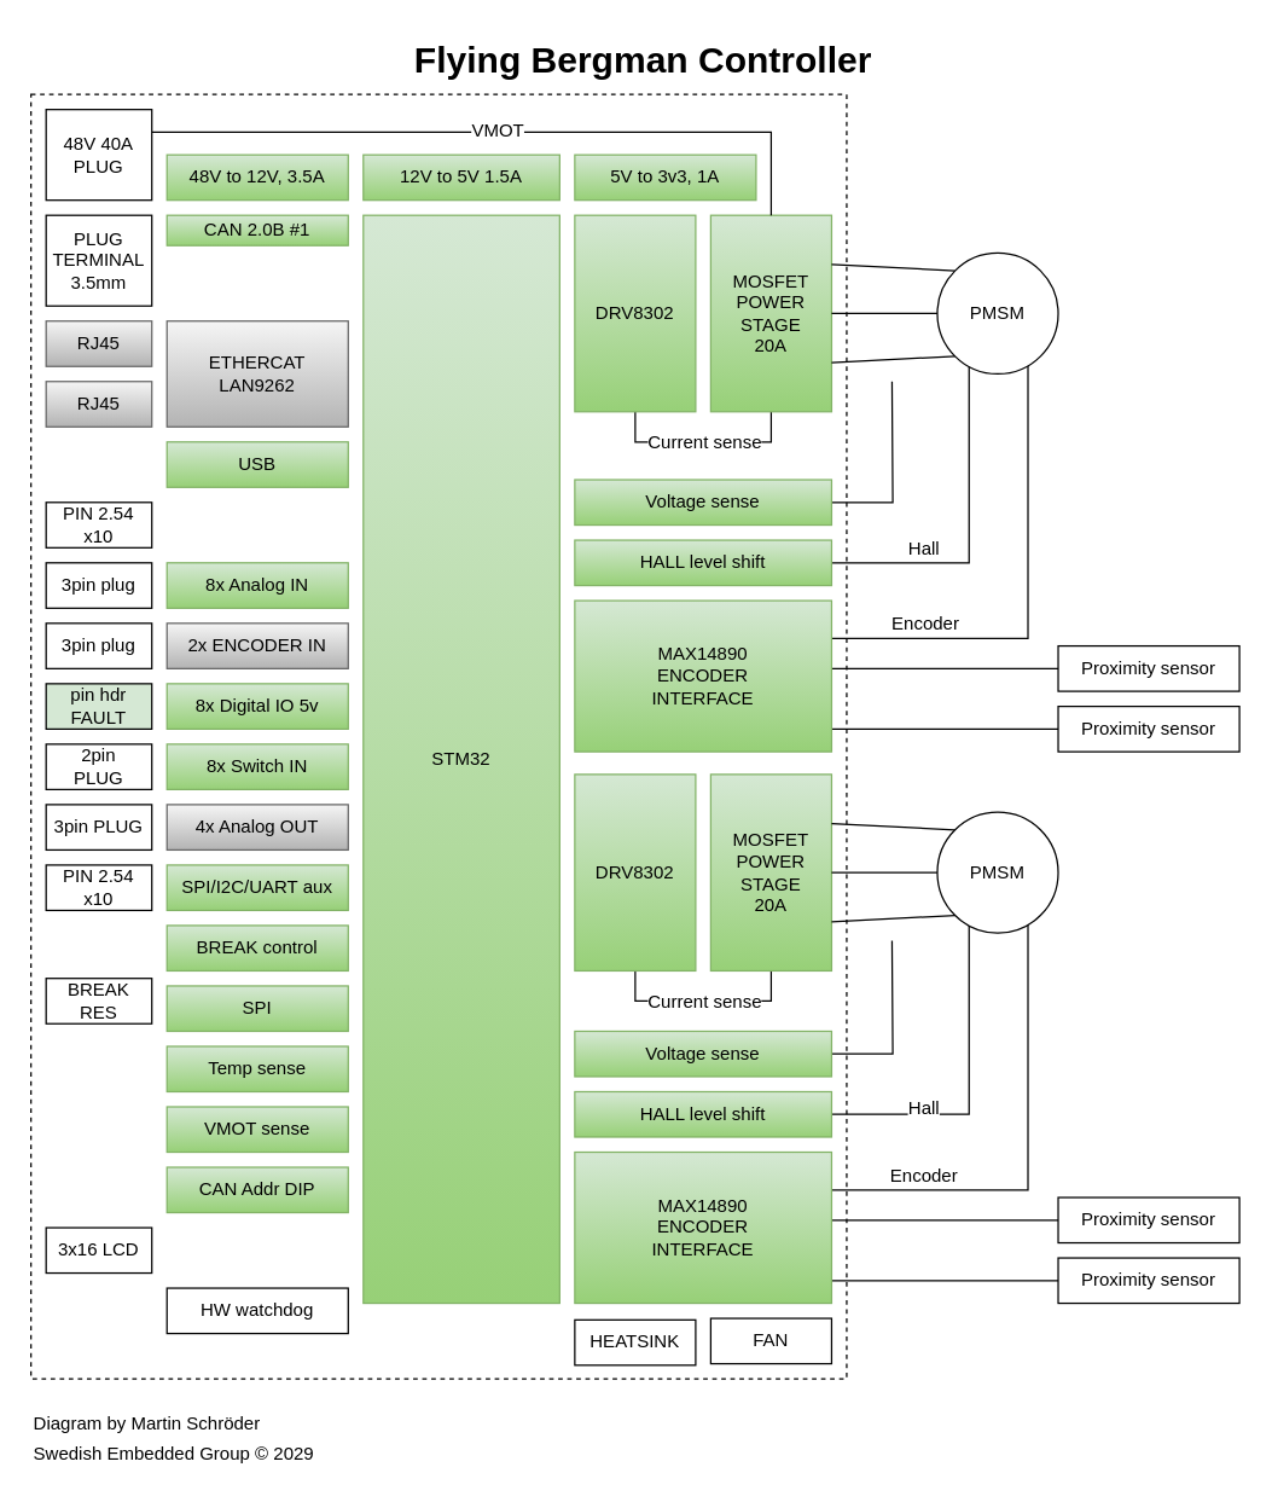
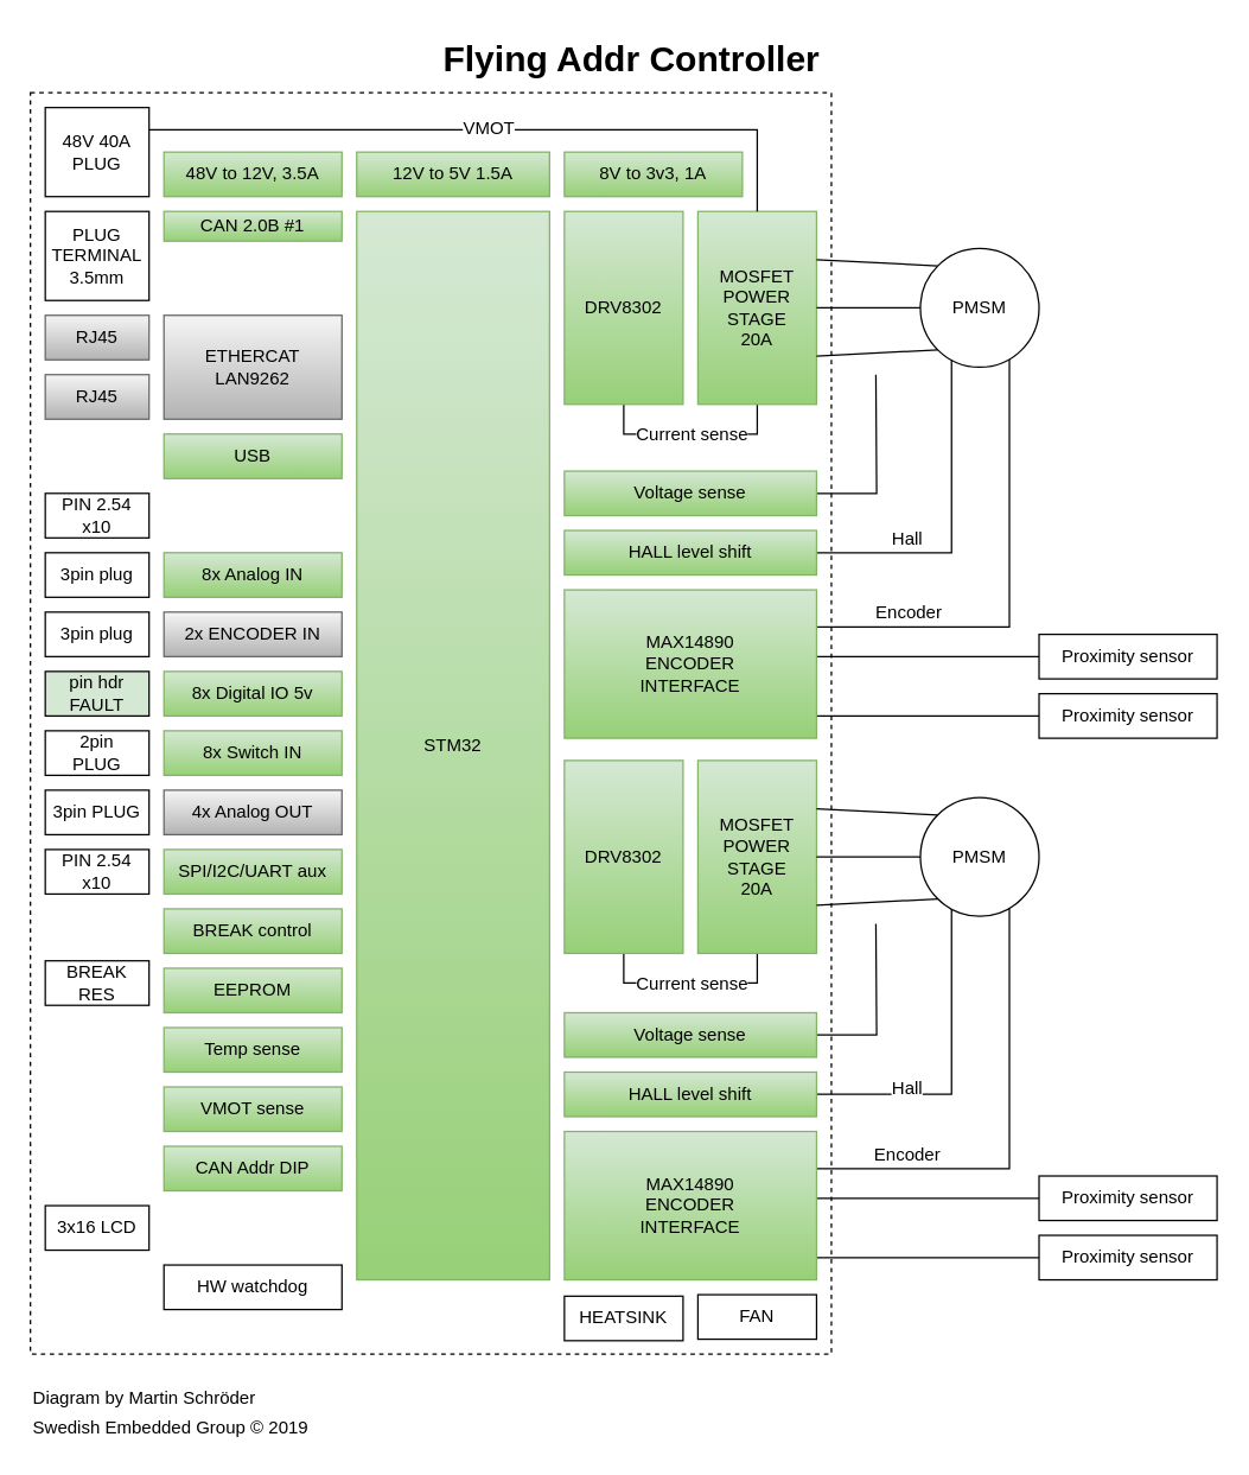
- <mxCell id="70" value="Flying Bergman Controller" style="text;strokeColor=none;fillColor=none;html=1;fontSize=24;fontStyle=1;verticalAlign=middle;align=center;movable=1;resizable=1;rotatable=1;deletable=1;editable=1;connectable=1;" parent="1" vertex="1"><mxGeometry x="30" y="20" width="790" height="40" as="geometry" /></mxCell>
+ <mxCell id="70" value="Flying Addr Controller" style="text;strokeColor=none;fillColor=none;html=1;fontSize=24;fontStyle=1;verticalAlign=middle;align=center;movable=1;resizable=1;rotatable=1;deletable=1;editable=1;connectable=1;" parent="1" vertex="1"><mxGeometry x="30" y="20" width="790" height="40" as="geometry" /></mxCell>
- <mxCell id="57" value="5V to 3v3, 1A" style="rounded=0;whiteSpace=wrap;html=1;movable=1;resizable=1;rotatable=1;deletable=1;editable=1;connectable=1;fillColor=#d5e8d4;gradientColor=#97d077;strokeColor=#82b366;" parent="1" vertex="1"><mxGeometry x="380" y="102" width="120" height="30" as="geometry" /></mxCell>
+ <mxCell id="57" value="8V to 3v3, 1A" style="rounded=0;whiteSpace=wrap;html=1;movable=1;resizable=1;rotatable=1;deletable=1;editable=1;connectable=1;fillColor=#d5e8d4;gradientColor=#97d077;strokeColor=#82b366;" parent="1" vertex="1"><mxGeometry x="380" y="102" width="120" height="30" as="geometry" /></mxCell>
- <mxCell id="58" value="SPI&lt;br&gt;" style="rounded=0;whiteSpace=wrap;html=1;movable=1;resizable=1;rotatable=1;deletable=1;editable=1;connectable=1;fillColor=#d5e8d4;gradientColor=#97d077;strokeColor=#82b366;" parent="1" vertex="1"><mxGeometry x="110" y="652" width="120" height="30" as="geometry" /></mxCell>
+ <mxCell id="58" value="EEPROM&lt;br&gt;" style="rounded=0;whiteSpace=wrap;html=1;movable=1;resizable=1;rotatable=1;deletable=1;editable=1;connectable=1;fillColor=#d5e8d4;gradientColor=#97d077;strokeColor=#82b366;" parent="1" vertex="1"><mxGeometry x="110" y="652" width="120" height="30" as="geometry" /></mxCell>
- <mxCell id="72" value="Swedish Embedded Group © 2029" style="text;html=1;strokeColor=none;fillColor=none;align=left;verticalAlign=middle;whiteSpace=wrap;rounded=0;movable=1;resizable=1;rotatable=1;deletable=1;editable=1;connectable=1;" parent="1" vertex="1"><mxGeometry x="20" y="952" width="230" height="20" as="geometry" /></mxCell>
+ <mxCell id="72" value="Swedish Embedded Group © 2019" style="text;html=1;strokeColor=none;fillColor=none;align=left;verticalAlign=middle;whiteSpace=wrap;rounded=0;movable=1;resizable=1;rotatable=1;deletable=1;editable=1;connectable=1;" parent="1" vertex="1"><mxGeometry x="20" y="952" width="230" height="20" as="geometry" /></mxCell>
